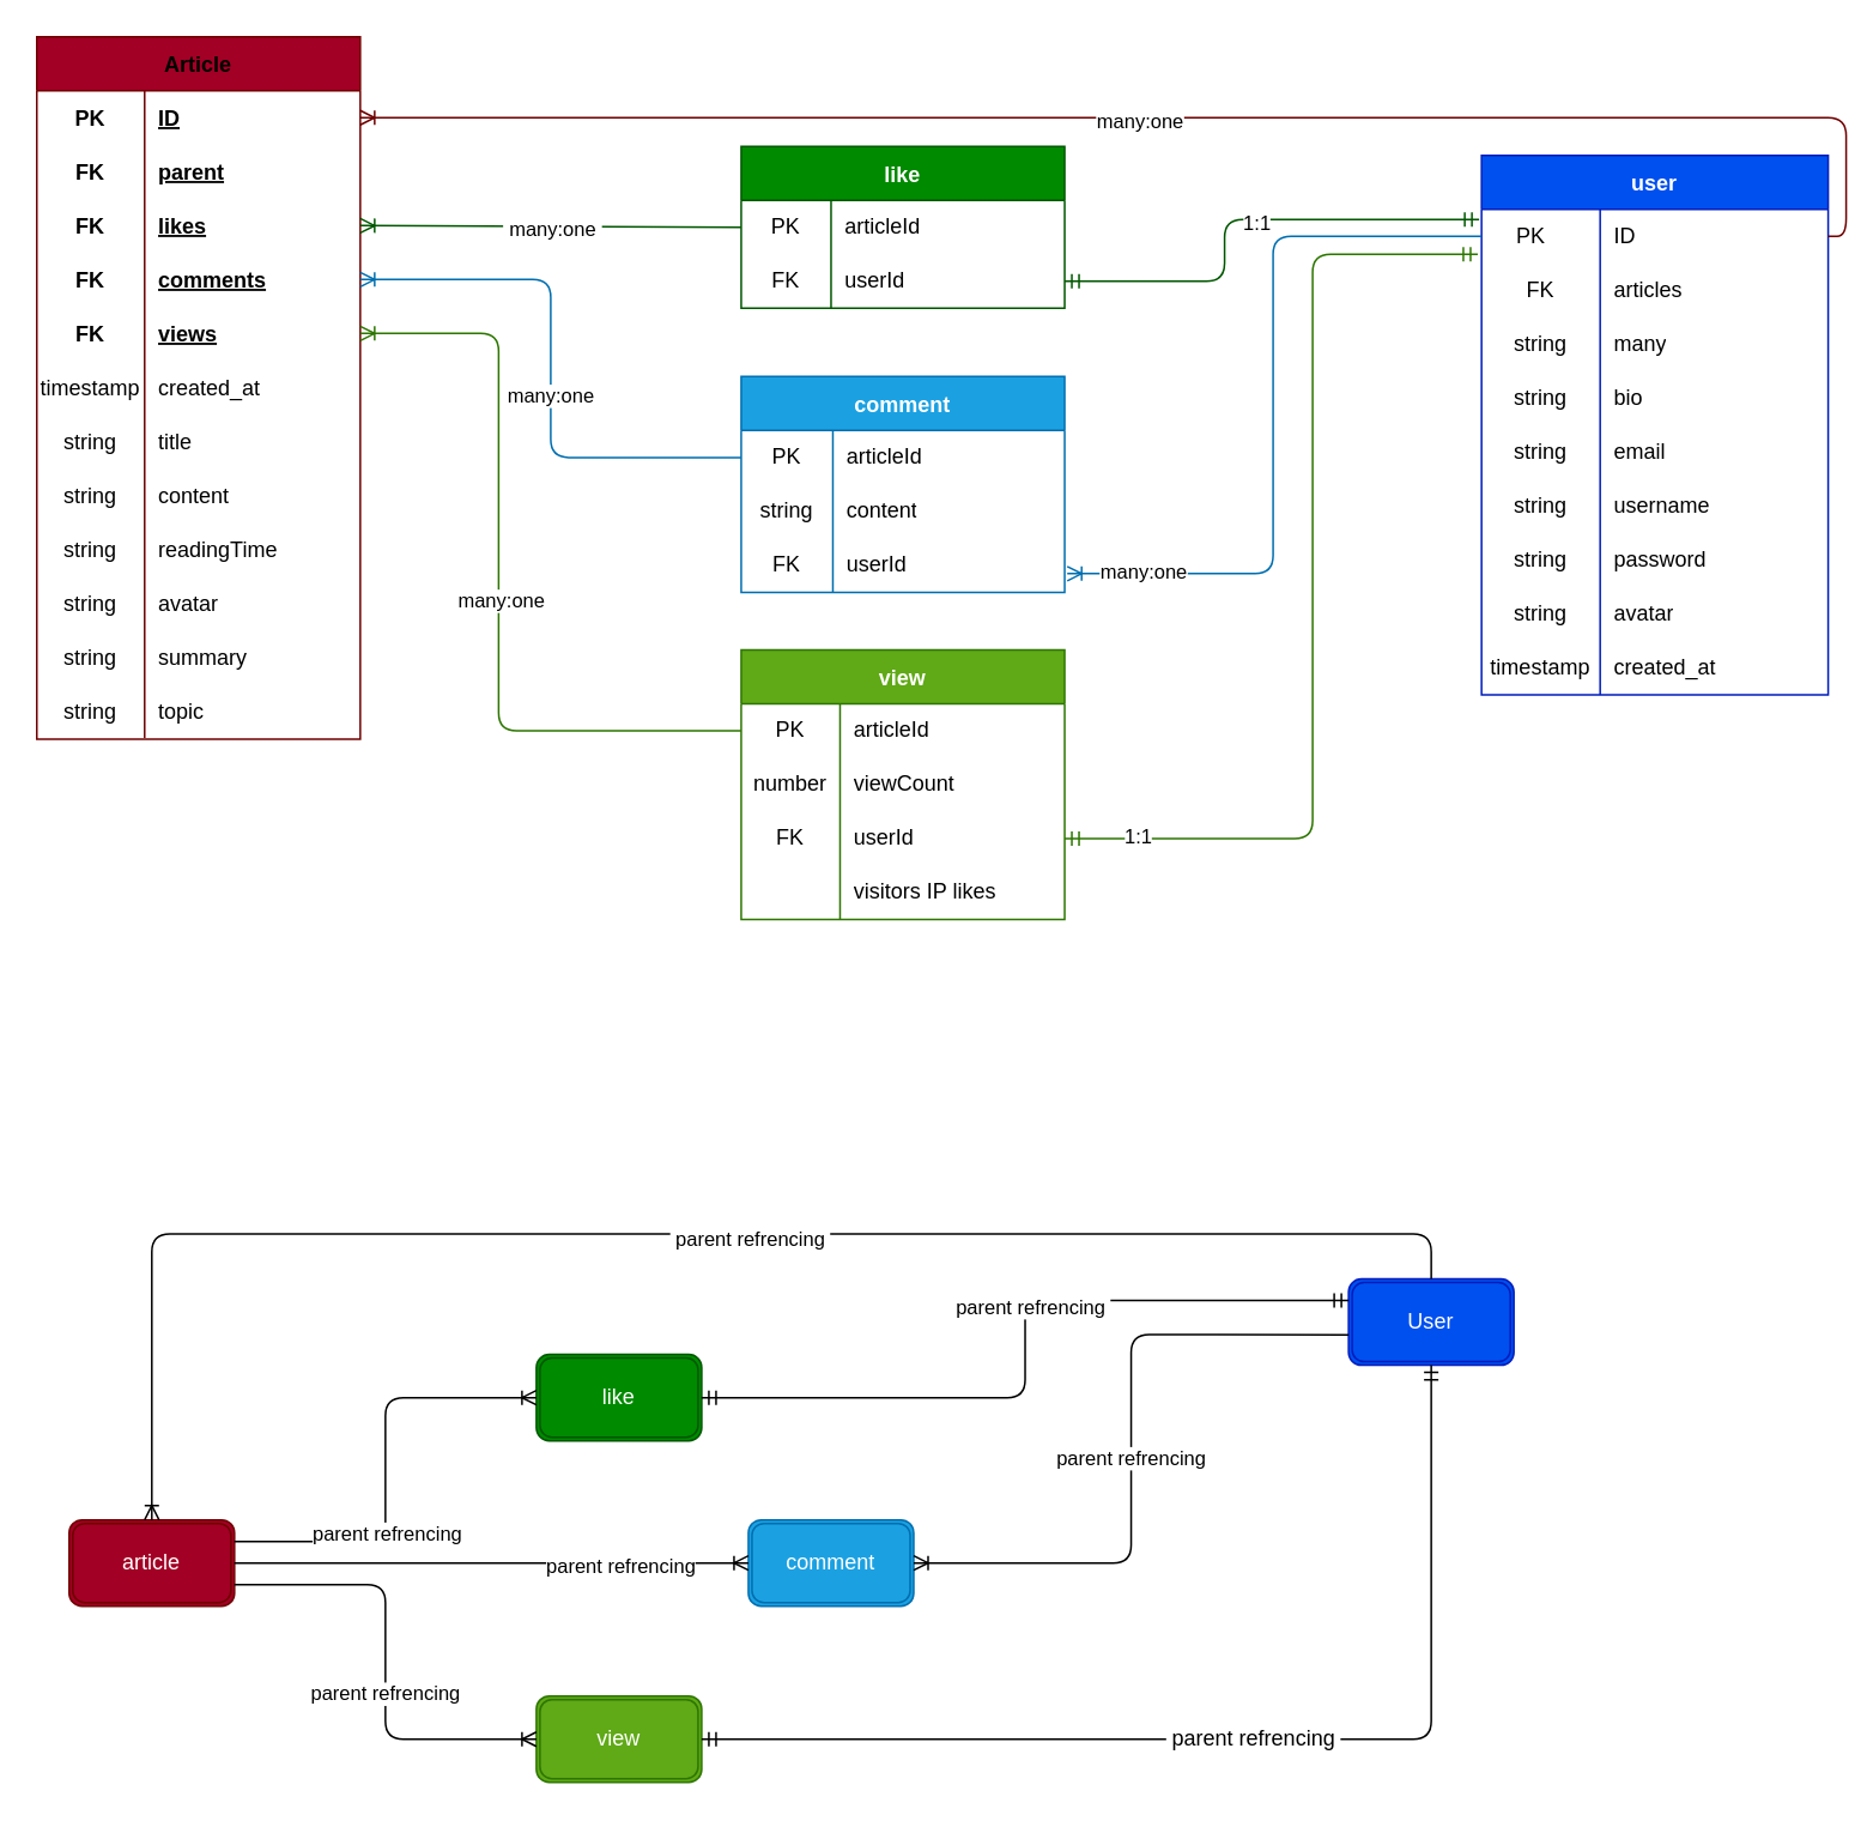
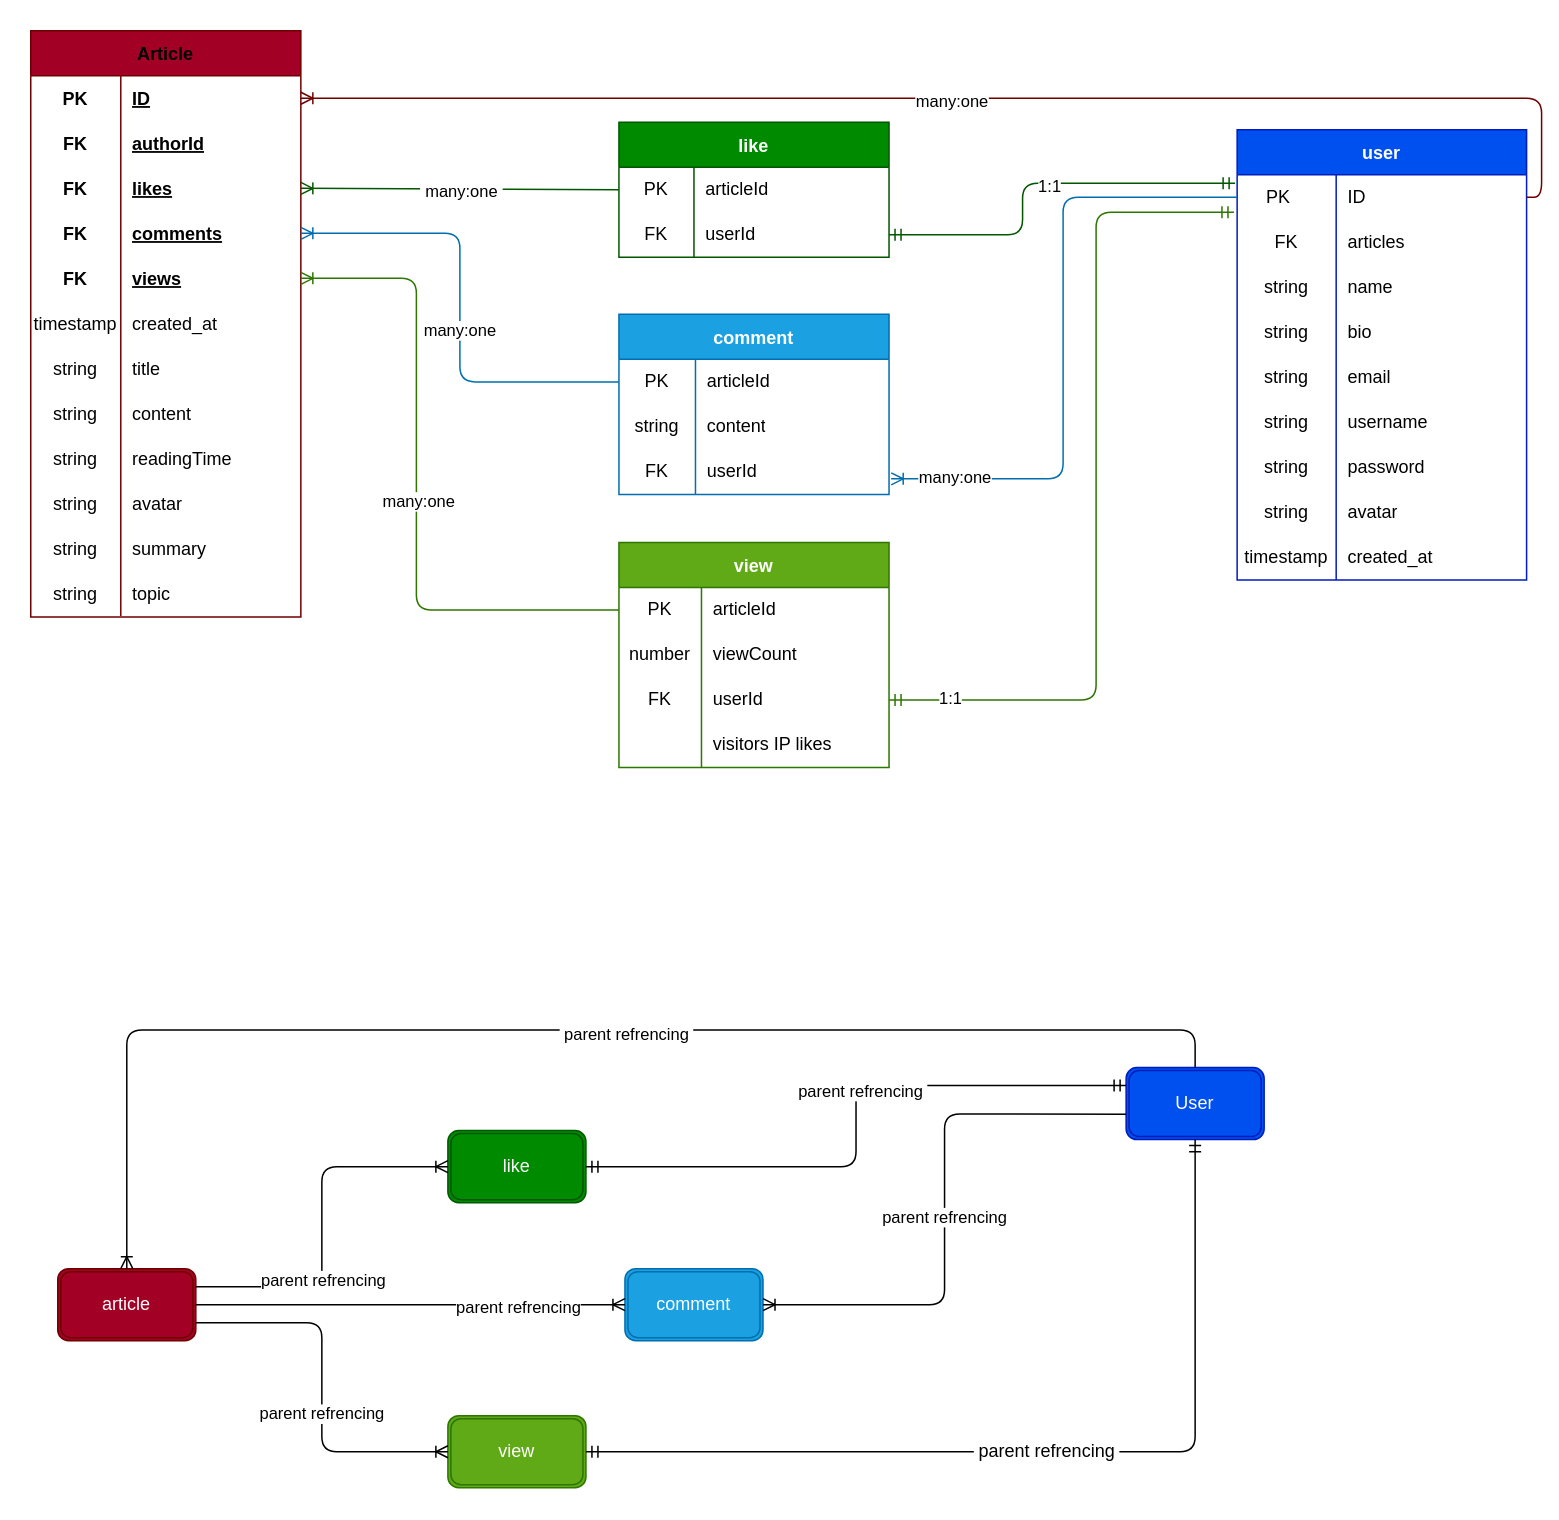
- <mxCell id="66" value="parent" style="shape=partialRectangle;connectable=0;fillColor=none;top=0;left=0;bottom=0;right=0;align=left;spacingLeft=6;fontStyle=5;overflow=hidden;rounded=0;" parent="64" vertex="1"><mxGeometry x="60" width="120" height="30" as="geometry"><mxRectangle width="120" height="30" as="alternateBounds" /></mxGeometry></mxCell>
+ <mxCell id="66" value="authorId" style="shape=partialRectangle;connectable=0;fillColor=none;top=0;left=0;bottom=0;right=0;align=left;spacingLeft=6;fontStyle=5;overflow=hidden;rounded=0;" parent="64" vertex="1"><mxGeometry x="60" width="120" height="30" as="geometry"><mxRectangle width="120" height="30" as="alternateBounds" /></mxGeometry></mxCell>
- <mxCell id="11" value="many" style="shape=partialRectangle;html=1;whiteSpace=wrap;connectable=0;fillColor=none;top=0;left=0;bottom=0;right=0;align=left;spacingLeft=6;overflow=hidden;rounded=0;" parent="9" vertex="1"><mxGeometry x="66" width="127" height="30" as="geometry"><mxRectangle width="127" height="30" as="alternateBounds" /></mxGeometry></mxCell>
+ <mxCell id="11" value="name" style="shape=partialRectangle;html=1;whiteSpace=wrap;connectable=0;fillColor=none;top=0;left=0;bottom=0;right=0;align=left;spacingLeft=6;overflow=hidden;rounded=0;" parent="9" vertex="1"><mxGeometry x="66" width="127" height="30" as="geometry"><mxRectangle width="127" height="30" as="alternateBounds" /></mxGeometry></mxCell>
